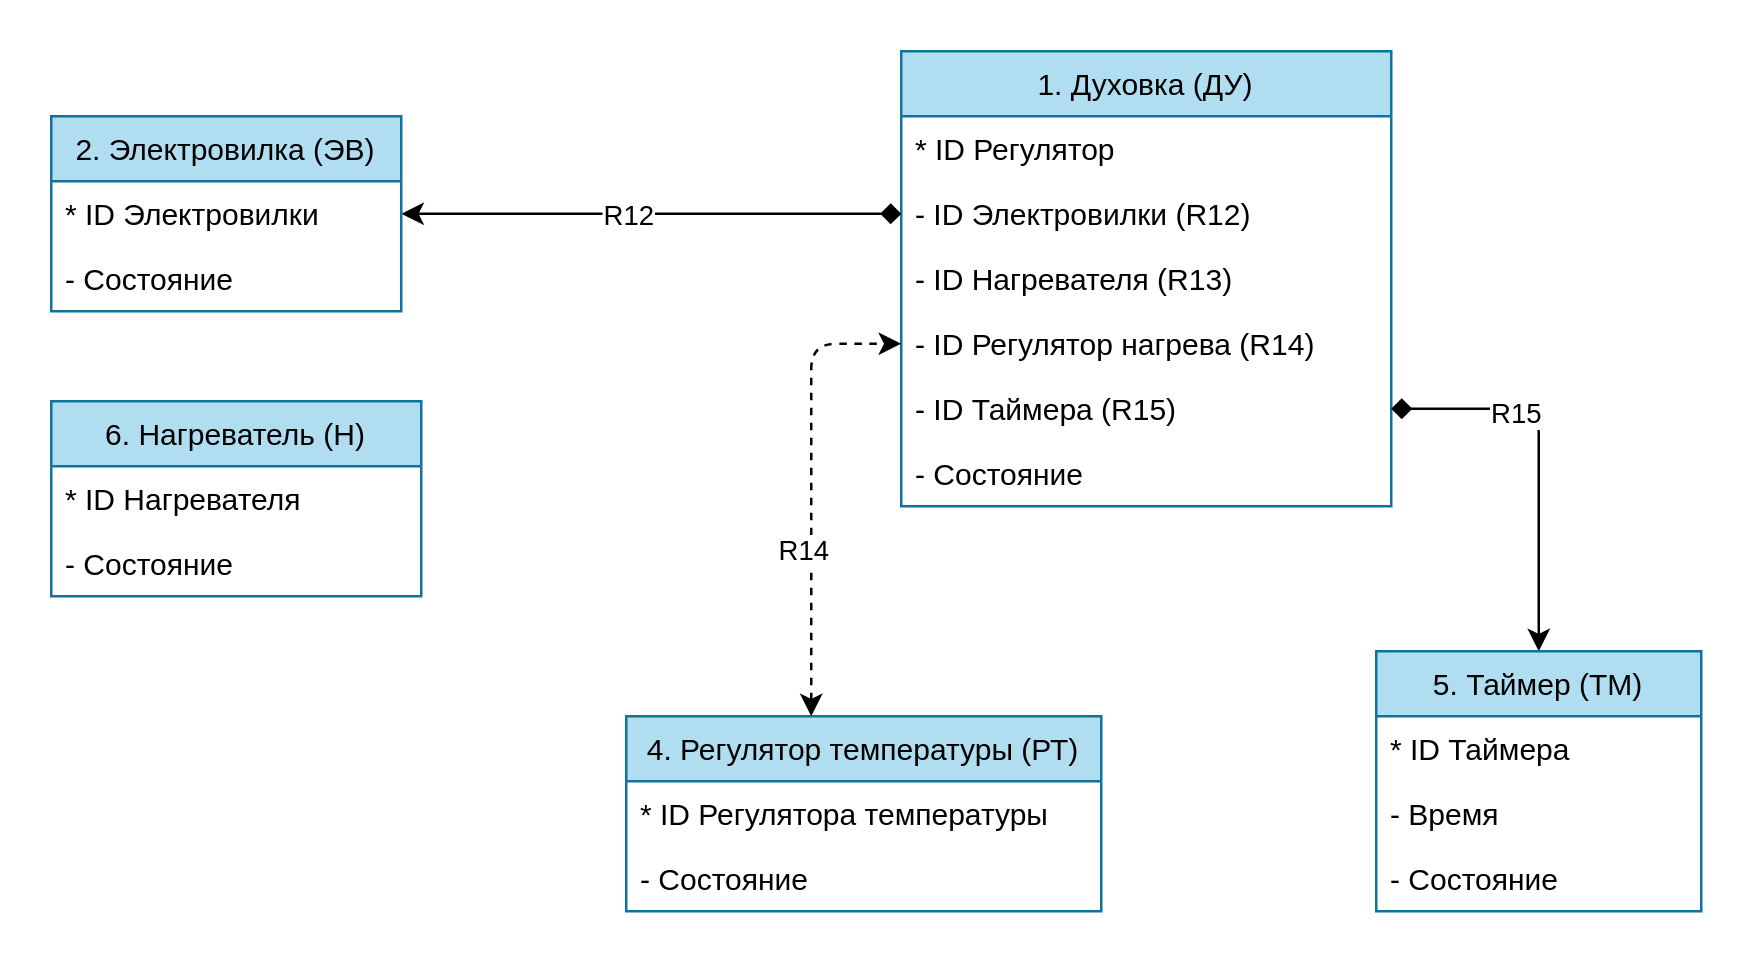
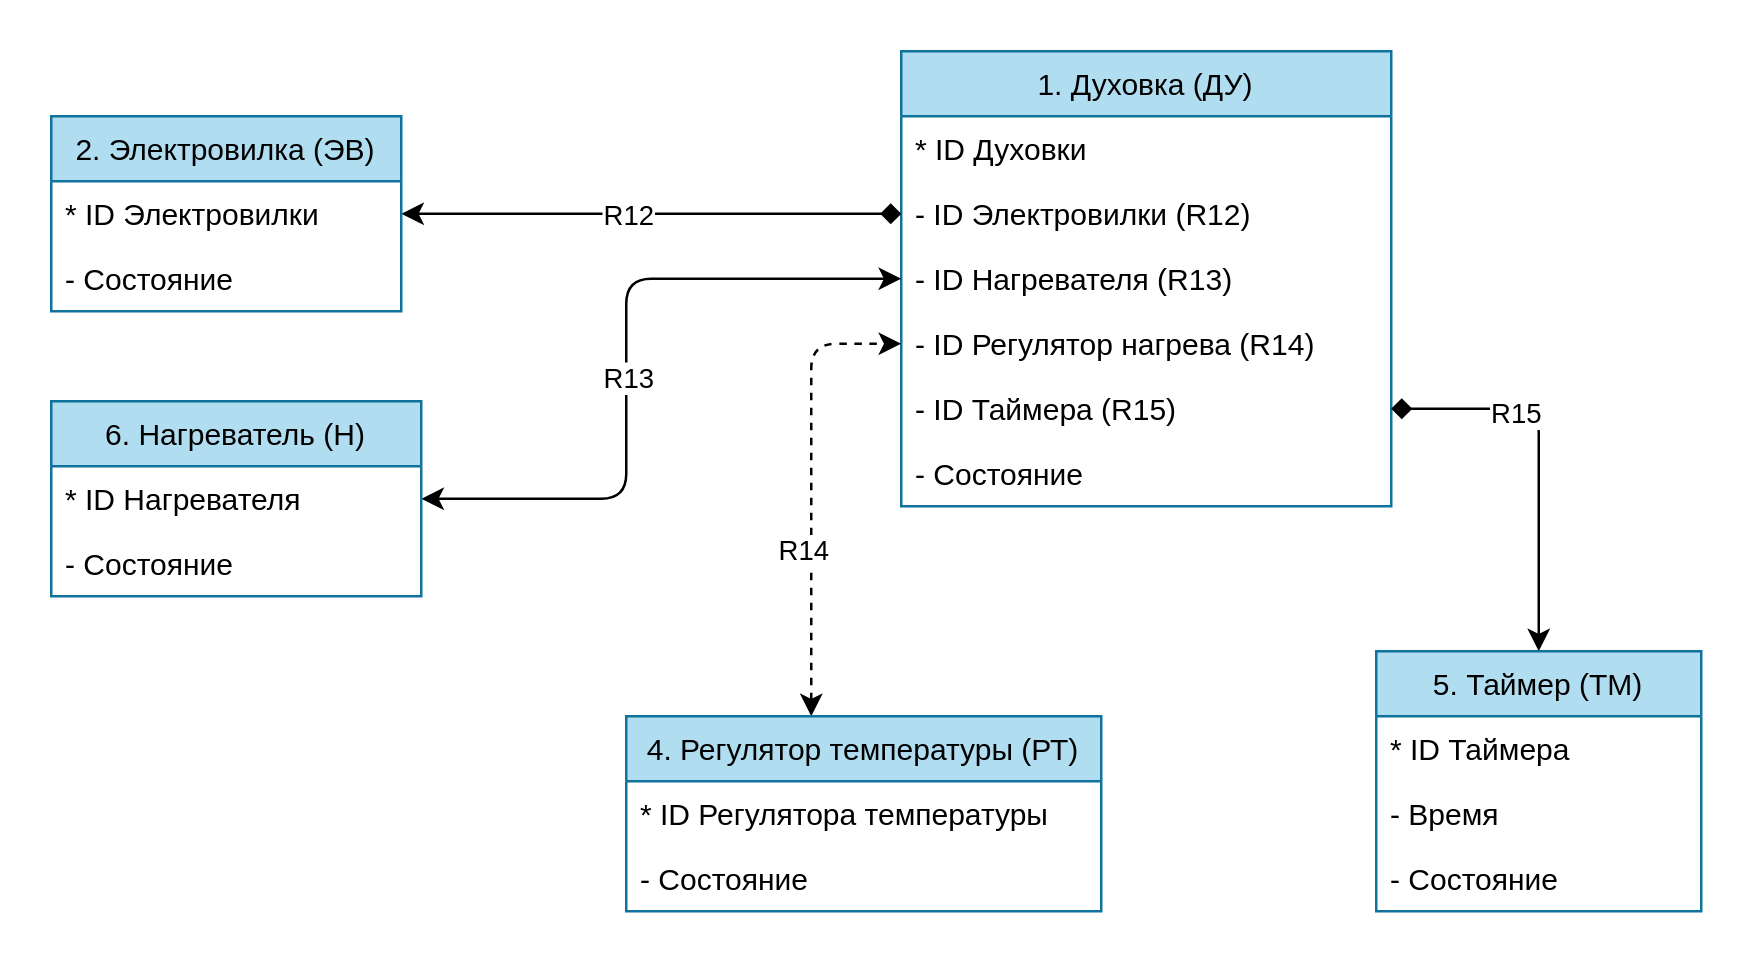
- <mxCell id="3" value="* ID Регулятор" style="text;strokeColor=none;fillColor=none;align=left;verticalAlign=top;spacingLeft=4;spacingRight=4;overflow=hidden;rotatable=0;points=[[0,0.5],[1,0.5]];portConstraint=eastwest;" parent="2" vertex="1"><mxGeometry y="26" width="196" height="26" as="geometry" /></mxCell>
+ <mxCell id="3" value="* ID Духовки" style="text;strokeColor=none;fillColor=none;align=left;verticalAlign=top;spacingLeft=4;spacingRight=4;overflow=hidden;rotatable=0;points=[[0,0.5],[1,0.5]];portConstraint=eastwest;" parent="2" vertex="1"><mxGeometry y="26" width="196" height="26" as="geometry" /></mxCell>
+ <mxCell id="14" style="edgeStyle=orthogonalEdgeStyle;orthogonalLoop=1;jettySize=auto;html=1;entryX=0;entryY=0.5;entryDx=0;entryDy=0;startArrow=classic;startFill=1;" parent="1" source="16" target="5" edge="1"><mxGeometry relative="1" as="geometry"><Array as="points"><mxPoint x="250" y="199" /><mxPoint x="250" y="111" /></Array></mxGeometry></mxCell>
+ <mxCell id="15" value="R13" style="edgeLabel;html=1;align=center;verticalAlign=middle;resizable=0;points=[];" parent="14" vertex="1" connectable="0"><mxGeometry x="0.405" y="-48" relative="1" as="geometry"><mxPoint x="-27" y="-9" as="offset" /></mxGeometry></mxCell>
